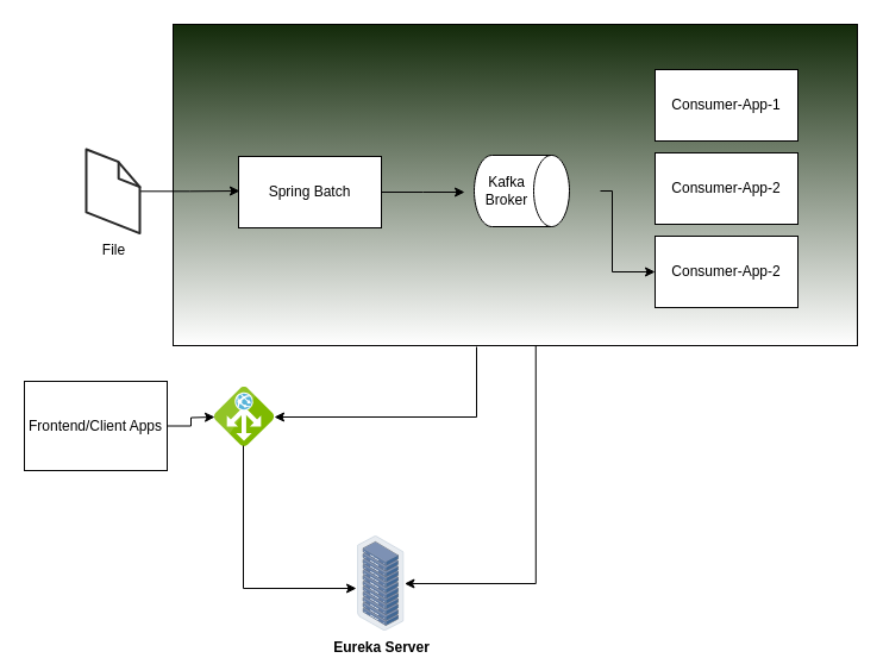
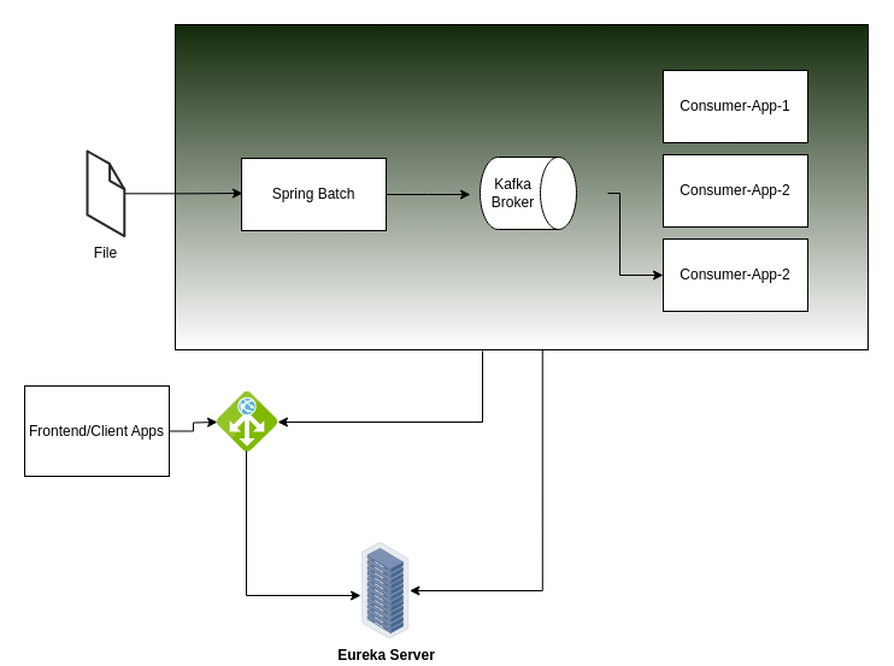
- <mxCell id="4" value="File" style="verticalLabelPosition=bottom;html=1;verticalAlign=top;strokeWidth=1;align=center;outlineConnect=0;dashed=0;outlineConnect=0;shape=mxgraph.aws3d.file;aspect=fixed;strokeColor=#292929;" parent="1" vertex="1"><mxGeometry x="72" y="125" width="45" height="70.6" as="geometry" /></mxCell>
+ <mxCell id="4" value="File" style="verticalLabelPosition=bottom;html=1;verticalAlign=top;strokeWidth=1;align=center;outlineConnect=0;dashed=0;outlineConnect=0;shape=mxgraph.aws3d.file;aspect=fixed;strokeColor=#292929;" parent="1" vertex="1"><mxGeometry x="72" y="125" width="30.8" height="70.6" as="geometry" /></mxCell>
